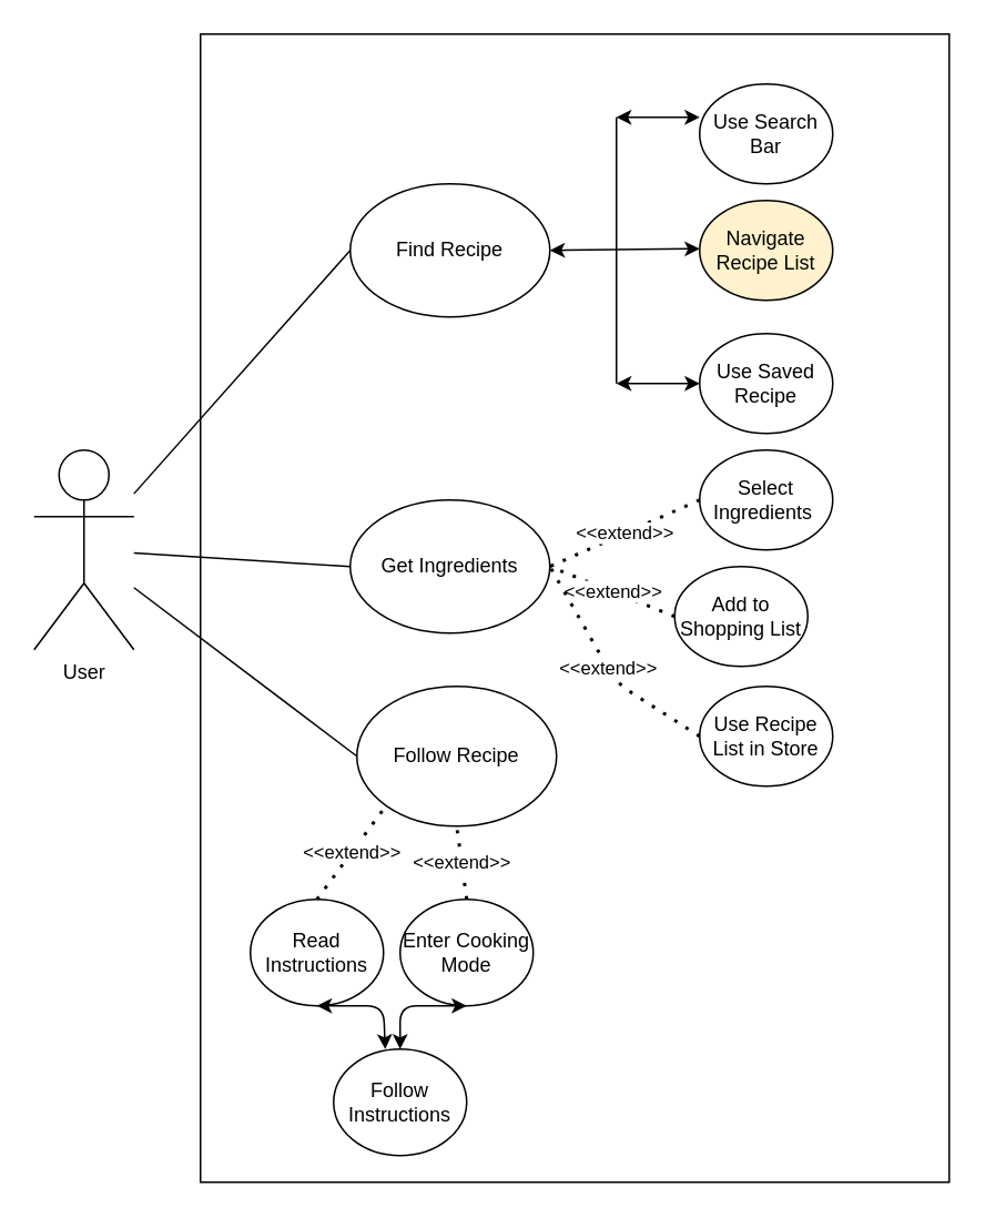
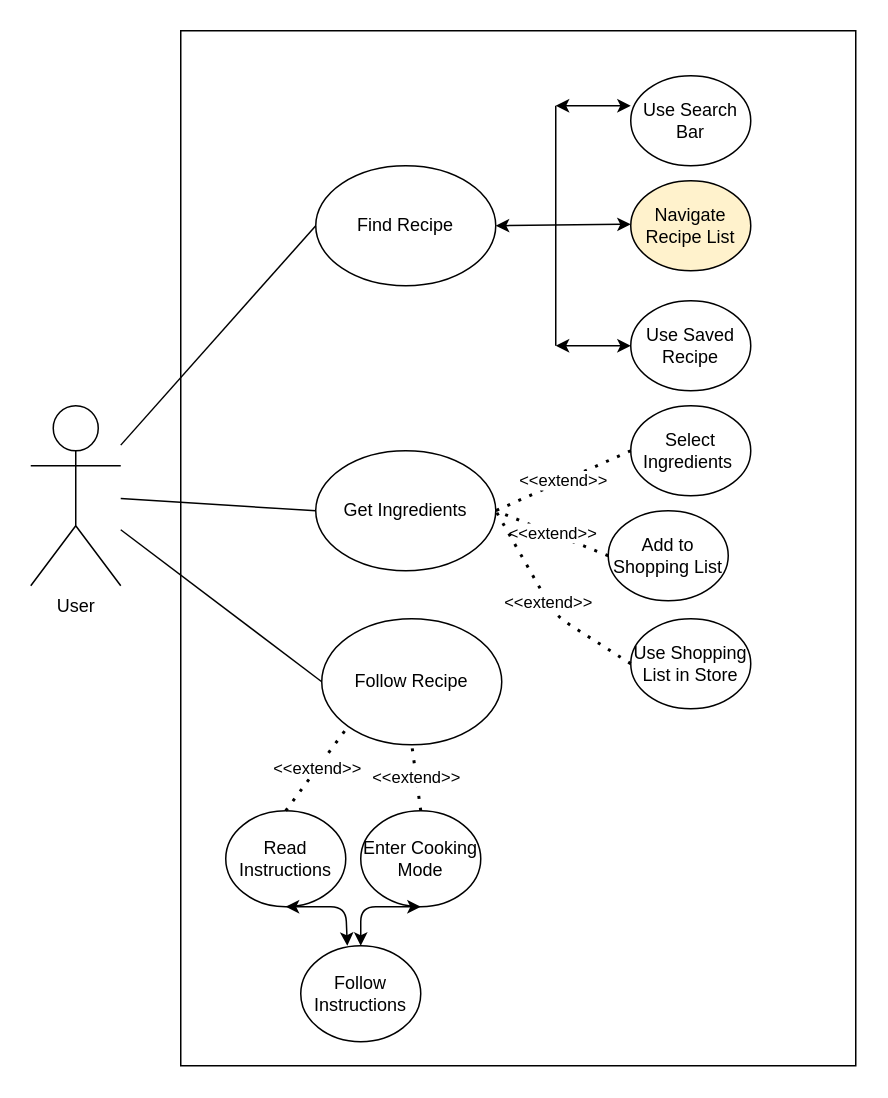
- <mxCell id="10" value="Use Recipe List in Store" style="ellipse;whiteSpace=wrap;html=1;" vertex="1" parent="1"><mxGeometry x="420" y="412" width="80" height="60" as="geometry" /></mxCell>
+ <mxCell id="10" value="Use Shopping List in Store" style="ellipse;whiteSpace=wrap;html=1;" vertex="1" parent="1"><mxGeometry x="420" y="412" width="80" height="60" as="geometry" /></mxCell>
